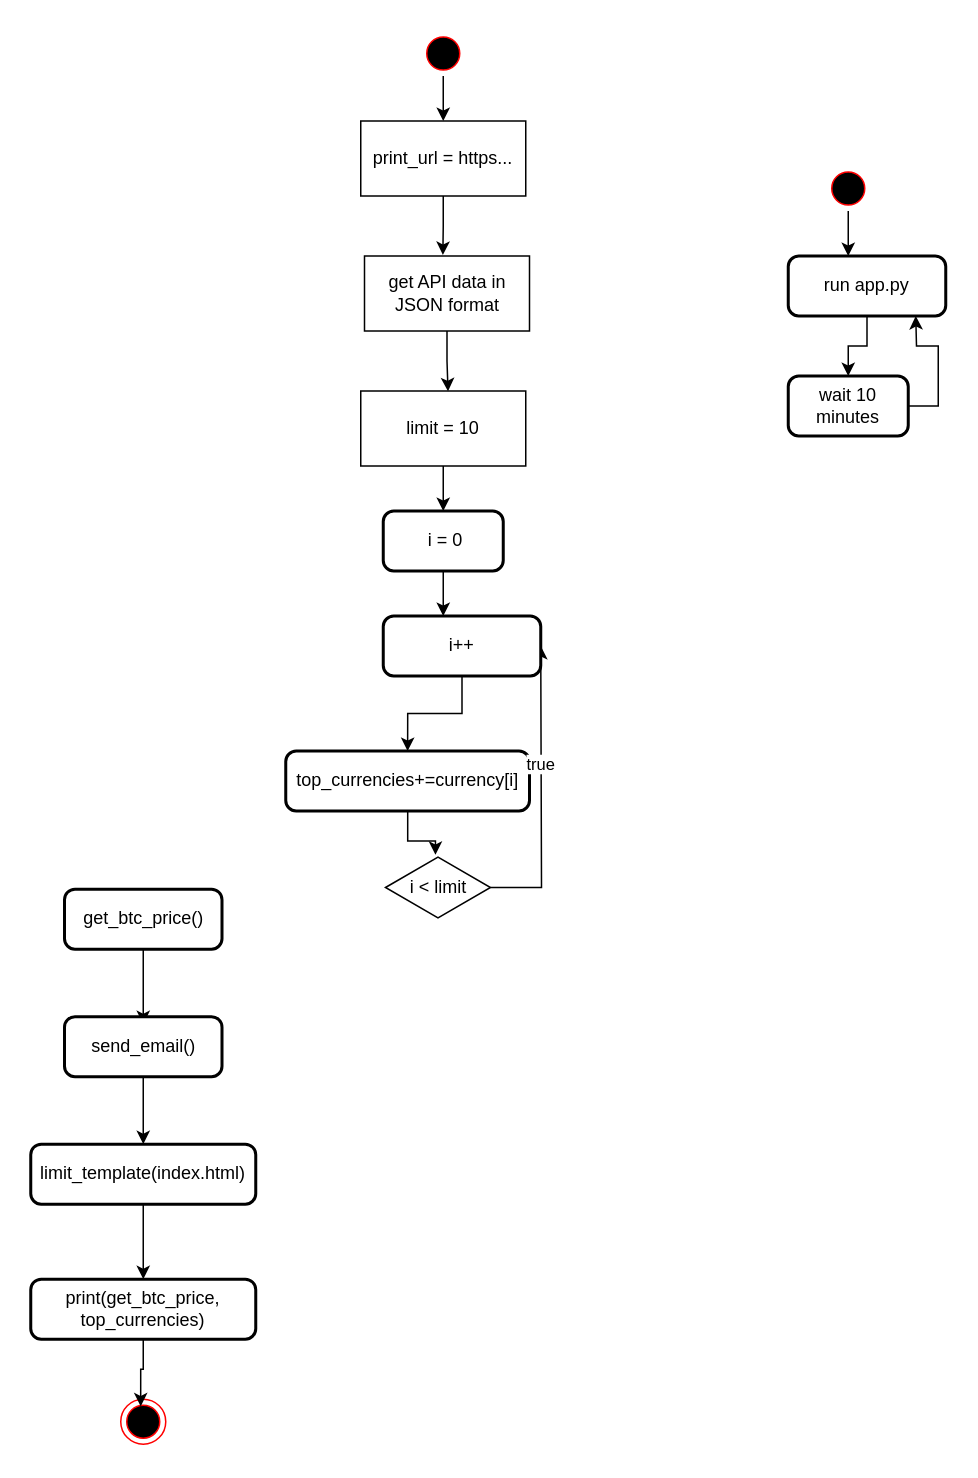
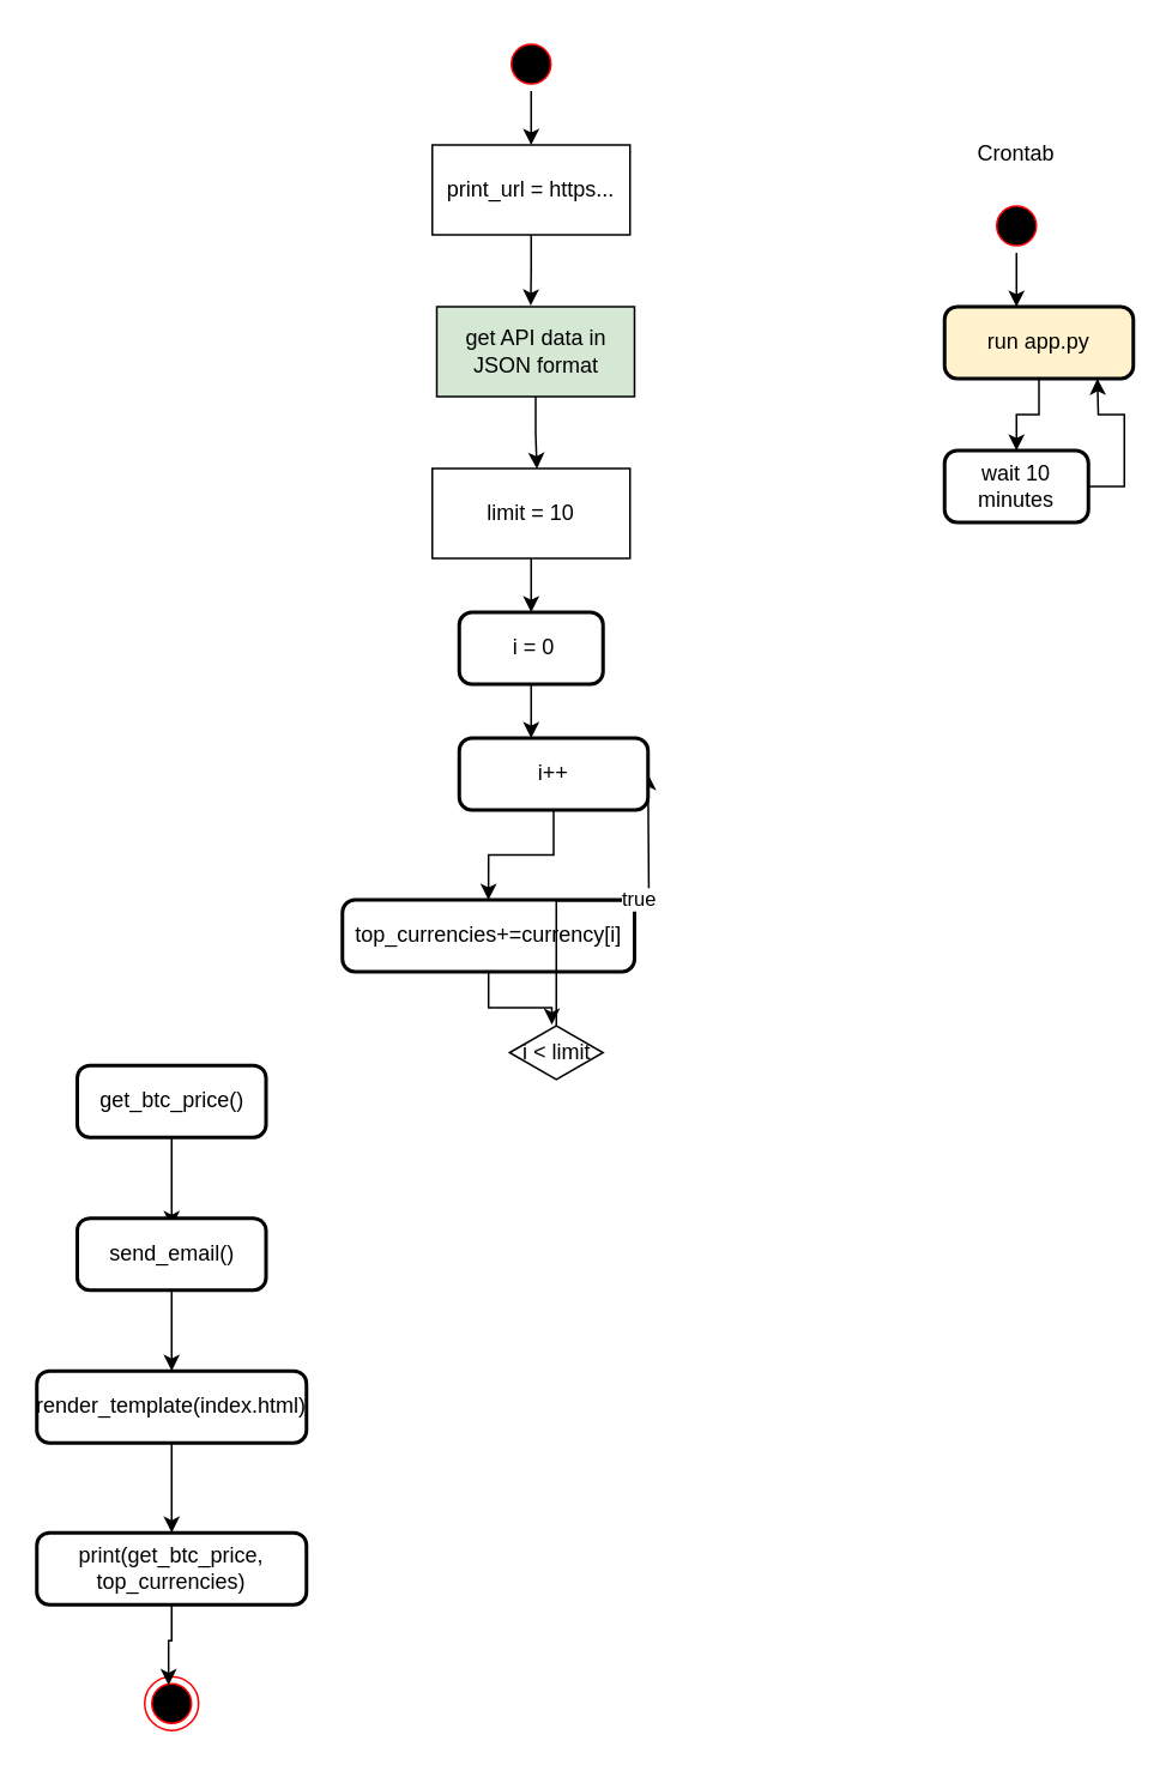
+ <mxCell id="34" value="Crontab" style="text;html=1;align=center;verticalAlign=middle;whiteSpace=wrap;rounded=0;" vertex="1" parent="1"><mxGeometry x="535" y="70" width="60" height="30" as="geometry" /></mxCell>
- <mxCell id="31" value="run app.py" style="rounded=1;whiteSpace=wrap;html=1;absoluteArcSize=1;arcSize=14;strokeWidth=2;" vertex="1" parent="1"><mxGeometry x="525" y="170" width="105" height="40" as="geometry" /></mxCell>
+ <mxCell id="31" value="run app.py" style="rounded=1;whiteSpace=wrap;html=1;absoluteArcSize=1;arcSize=14;strokeWidth=2;fillColor=#fff2cc;" vertex="1" parent="1"><mxGeometry x="525" y="170" width="105" height="40" as="geometry" /></mxCell>
- <mxCell id="23" value="get API data in JSON format" style="html=1;whiteSpace=wrap;" vertex="1" parent="1"><mxGeometry x="242.5" y="170" width="110" height="50" as="geometry" /></mxCell>
+ <mxCell id="23" value="get API data in JSON format" style="html=1;whiteSpace=wrap;fillColor=#d5e8d4;" vertex="1" parent="1"><mxGeometry x="242.5" y="170" width="110" height="50" as="geometry" /></mxCell>
- <mxCell id="12" value="i &amp;lt; limit" style="html=1;whiteSpace=wrap;aspect=fixed;shape=isoRectangle;" vertex="1" parent="1"><mxGeometry x="256.5" y="570" width="70" height="42" as="geometry" /></mxCell>
+ <mxCell id="12" value="i &amp;lt; limit" style="html=1;whiteSpace=wrap;aspect=fixed;shape=isoRectangle;" vertex="1" parent="1"><mxGeometry x="256.5" y="570" width="105" height="30" as="geometry" /></mxCell>
- <mxCell id="21" value="limit_template(index.html)" style="rounded=1;whiteSpace=wrap;html=1;absoluteArcSize=1;arcSize=14;strokeWidth=2;" vertex="1" parent="1"><mxGeometry x="20" y="762.12" width="150" height="40" as="geometry" /></mxCell>
+ <mxCell id="21" value="render_template(index.html)" style="rounded=1;whiteSpace=wrap;html=1;absoluteArcSize=1;arcSize=14;strokeWidth=2;" vertex="1" parent="1"><mxGeometry x="20" y="762.12" width="150" height="40" as="geometry" /></mxCell>
